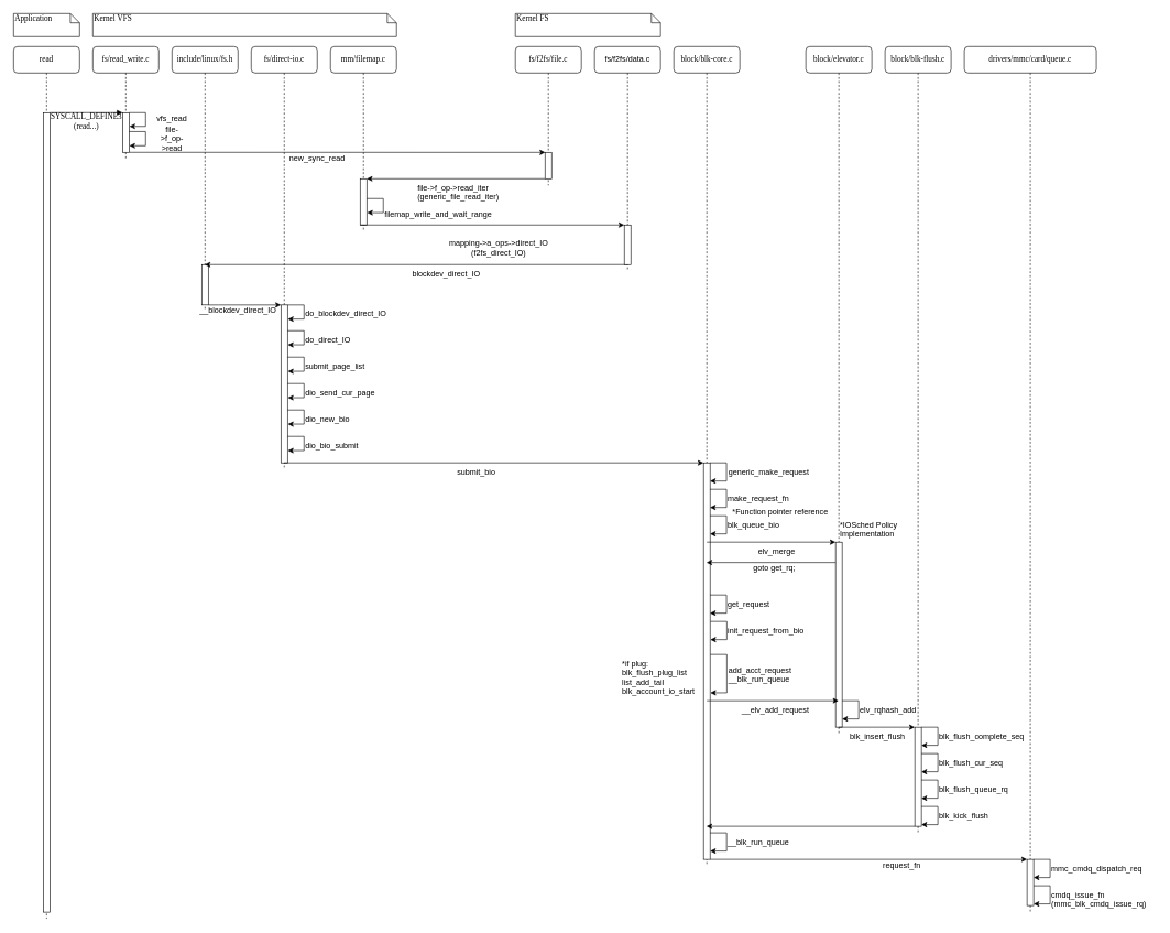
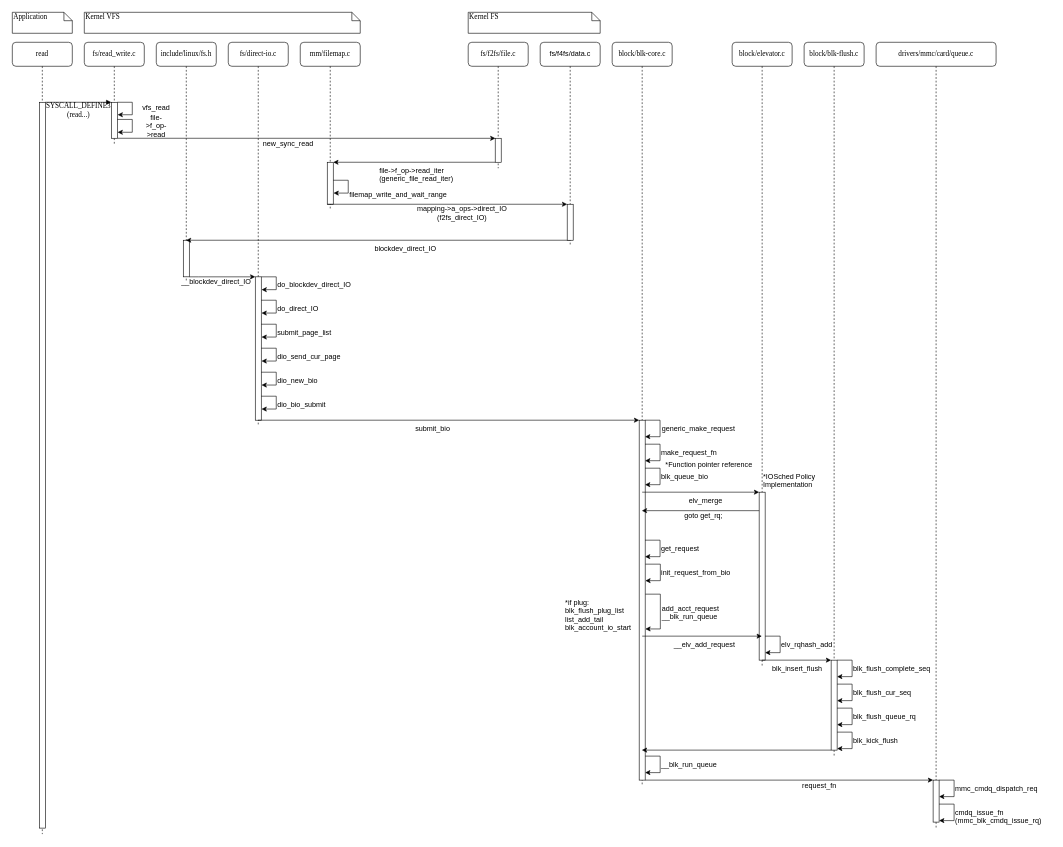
- <mxCell id="25" value="&lt;span style=&quot;white-space: normal ; font-family: &amp;#34;helvetica&amp;#34;&quot;&gt;fs/f2fs/data.c&lt;/span&gt;" style="shape=umlLifeline;perimeter=lifelinePerimeter;whiteSpace=wrap;html=1;container=1;collapsible=0;recursiveResize=0;outlineConnect=0;rounded=1;shadow=0;comic=0;labelBackgroundColor=none;strokeWidth=1;fontFamily=Verdana;fontSize=12;align=center;" parent="1" vertex="1" connectable="0"><mxGeometry x="900" y="70" width="100" height="340" as="geometry" /></mxCell>
+ <mxCell id="25" value="&lt;span style=&quot;white-space: normal ; font-family: &amp;#34;helvetica&amp;#34;&quot;&gt;fs/f4fs/data.c&lt;/span&gt;" style="shape=umlLifeline;perimeter=lifelinePerimeter;whiteSpace=wrap;html=1;container=1;collapsible=0;recursiveResize=0;outlineConnect=0;rounded=1;shadow=0;comic=0;labelBackgroundColor=none;strokeWidth=1;fontFamily=Verdana;fontSize=12;align=center;" parent="1" vertex="1" connectable="0"><mxGeometry x="900" y="70" width="100" height="340" as="geometry" /></mxCell>
- <mxCell id="18" value="mapping-&amp;gt;a_ops-&amp;gt;direct_IO&lt;br&gt;(&lt;span style=&quot;text-align: left ; white-space: nowrap&quot;&gt;f2fs_direct_IO&lt;/span&gt;)" style="text;html=1;strokeColor=none;fillColor=none;align=center;verticalAlign=middle;whiteSpace=wrap;rounded=0;" parent="1" vertex="1"><mxGeometry x="665" y="360" width="180" height="30" as="geometry" /></mxCell>
+ <mxCell id="18" value="mapping-&amp;gt;a_ops-&amp;gt;direct_IO&lt;br&gt;(&lt;span style=&quot;text-align: left ; white-space: nowrap&quot;&gt;f2fs_direct_IO&lt;/span&gt;)" style="text;html=1;strokeColor=none;fillColor=none;align=center;verticalAlign=middle;whiteSpace=wrap;rounded=0;" parent="1" vertex="1"><mxGeometry x="680" y="340" width="180" height="30" as="geometry" /></mxCell>
